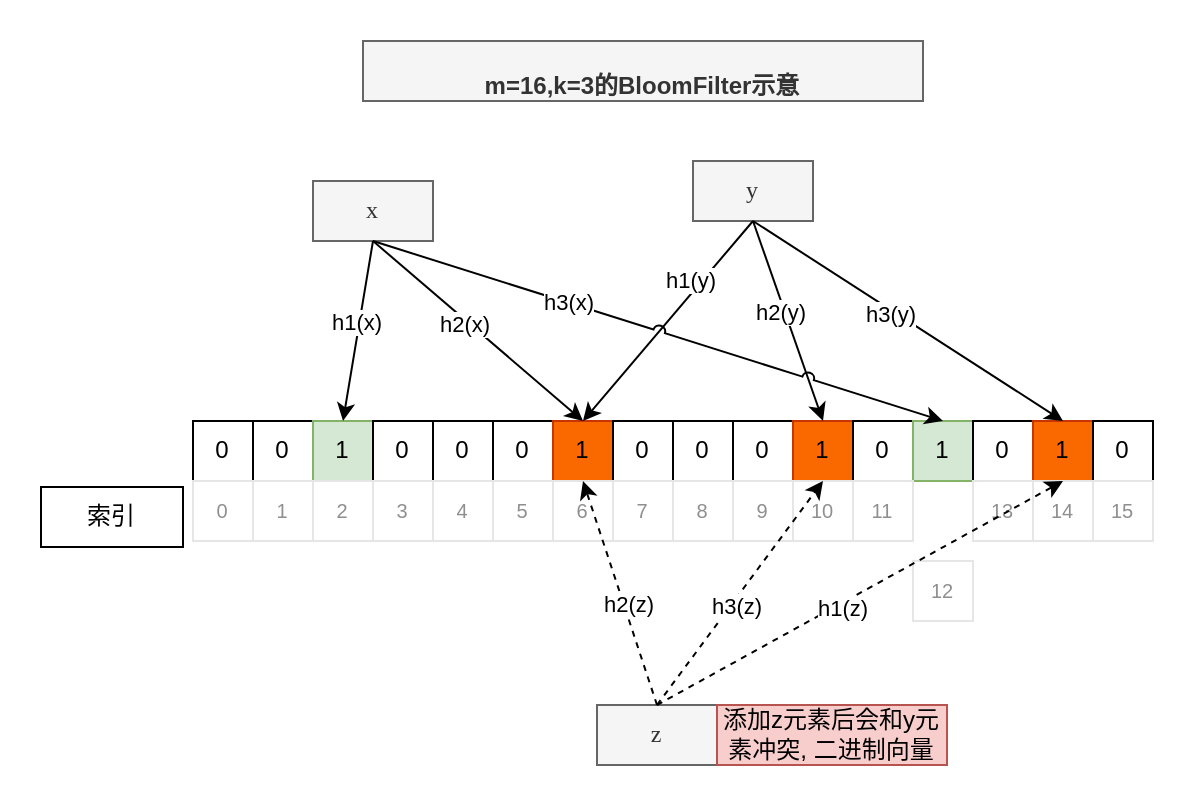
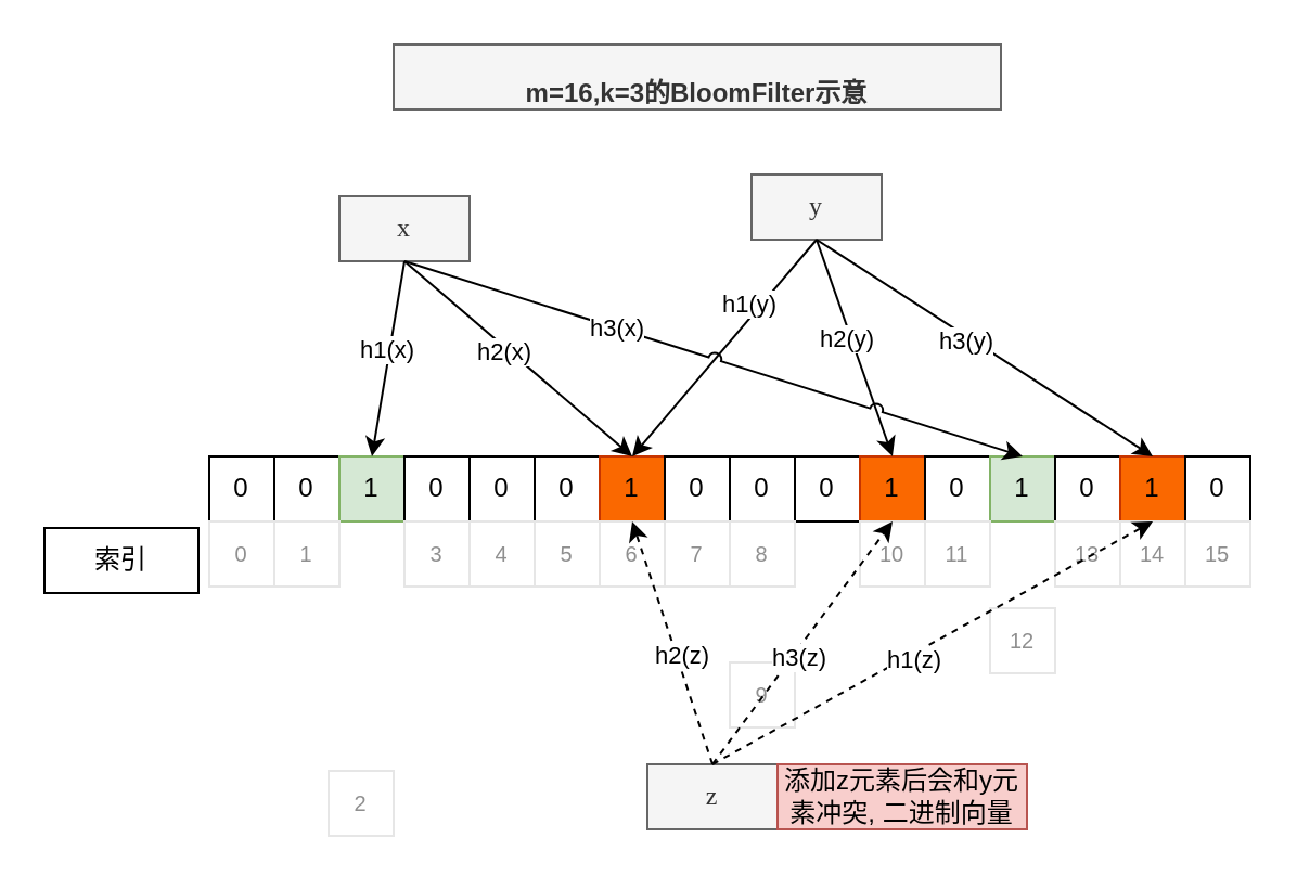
- <mxCell id="20" value="2" style="text;html=1;strokeColor=#E6E6E6;fillColor=none;align=center;verticalAlign=middle;whiteSpace=wrap;rounded=0;fontSize=10;fontStyle=0;fontColor=#8F8F8F;" parent="1" vertex="1"><mxGeometry x="156" y="240" width="30" height="30" as="geometry" /></mxCell>
+ <mxCell id="20" value="2" style="text;html=1;strokeColor=#E6E6E6;fillColor=none;align=center;verticalAlign=middle;whiteSpace=wrap;rounded=0;fontSize=10;fontStyle=0;fontColor=#8F8F8F;" parent="1" vertex="1"><mxGeometry x="151" y="355" width="30" height="30" as="geometry" /></mxCell>
- <mxCell id="27" value="9" style="text;html=1;strokeColor=#E6E6E6;fillColor=none;align=center;verticalAlign=middle;whiteSpace=wrap;rounded=0;fontSize=10;fontStyle=0;fontColor=#8F8F8F;" parent="1" vertex="1"><mxGeometry x="366" y="240" width="30" height="30" as="geometry" /></mxCell>
+ <mxCell id="27" value="9" style="text;html=1;strokeColor=#E6E6E6;fillColor=none;align=center;verticalAlign=middle;whiteSpace=wrap;rounded=0;fontSize=10;fontStyle=0;fontColor=#8F8F8F;" parent="1" vertex="1"><mxGeometry x="336" y="305" width="30" height="30" as="geometry" /></mxCell>
